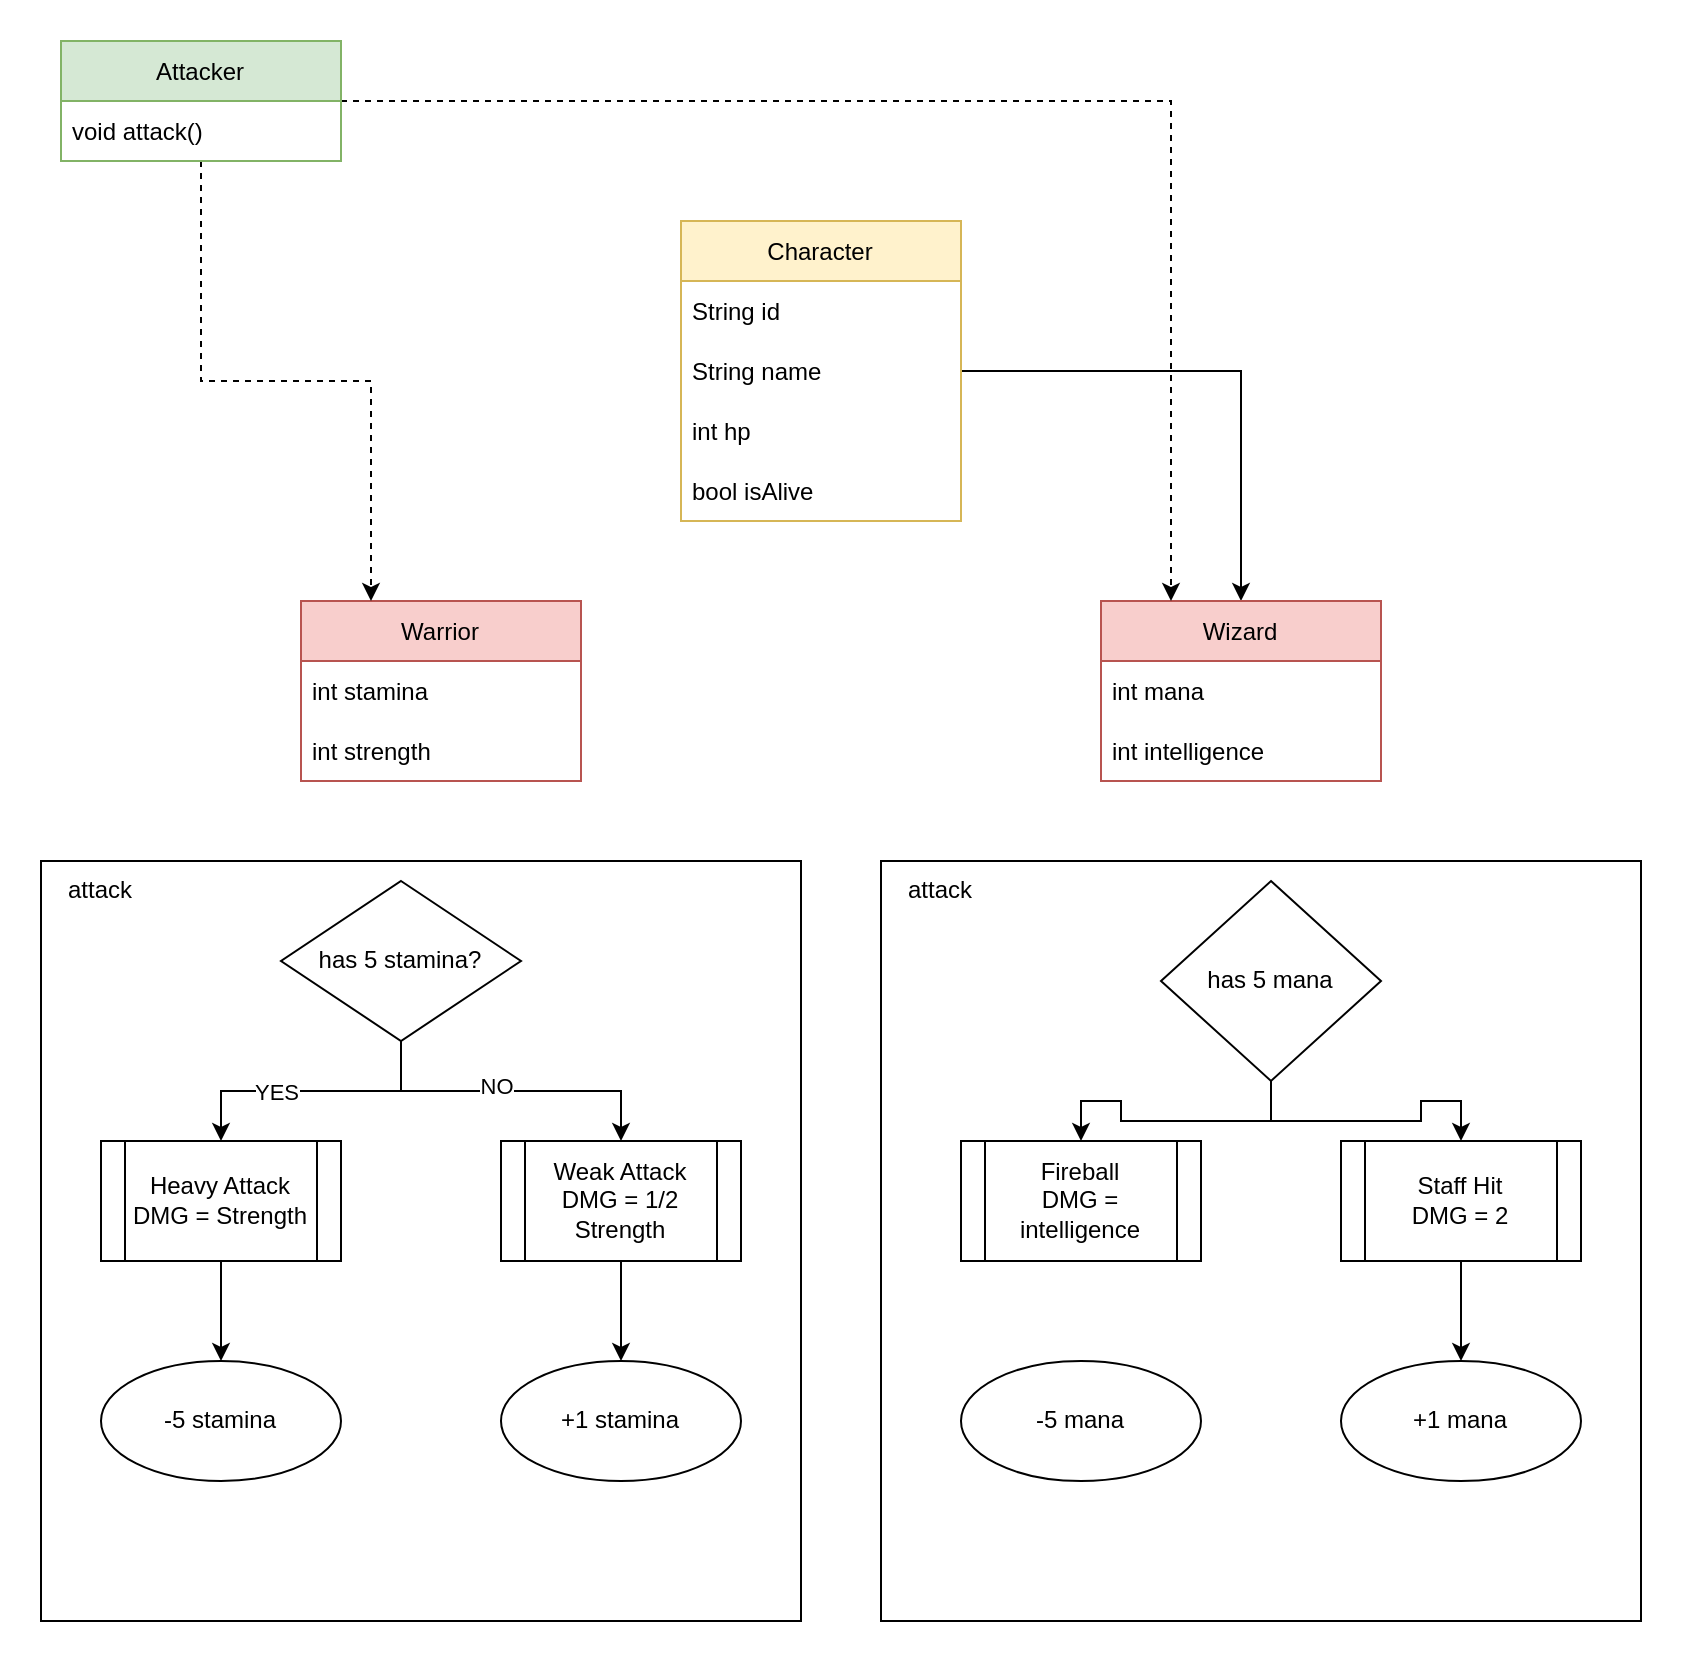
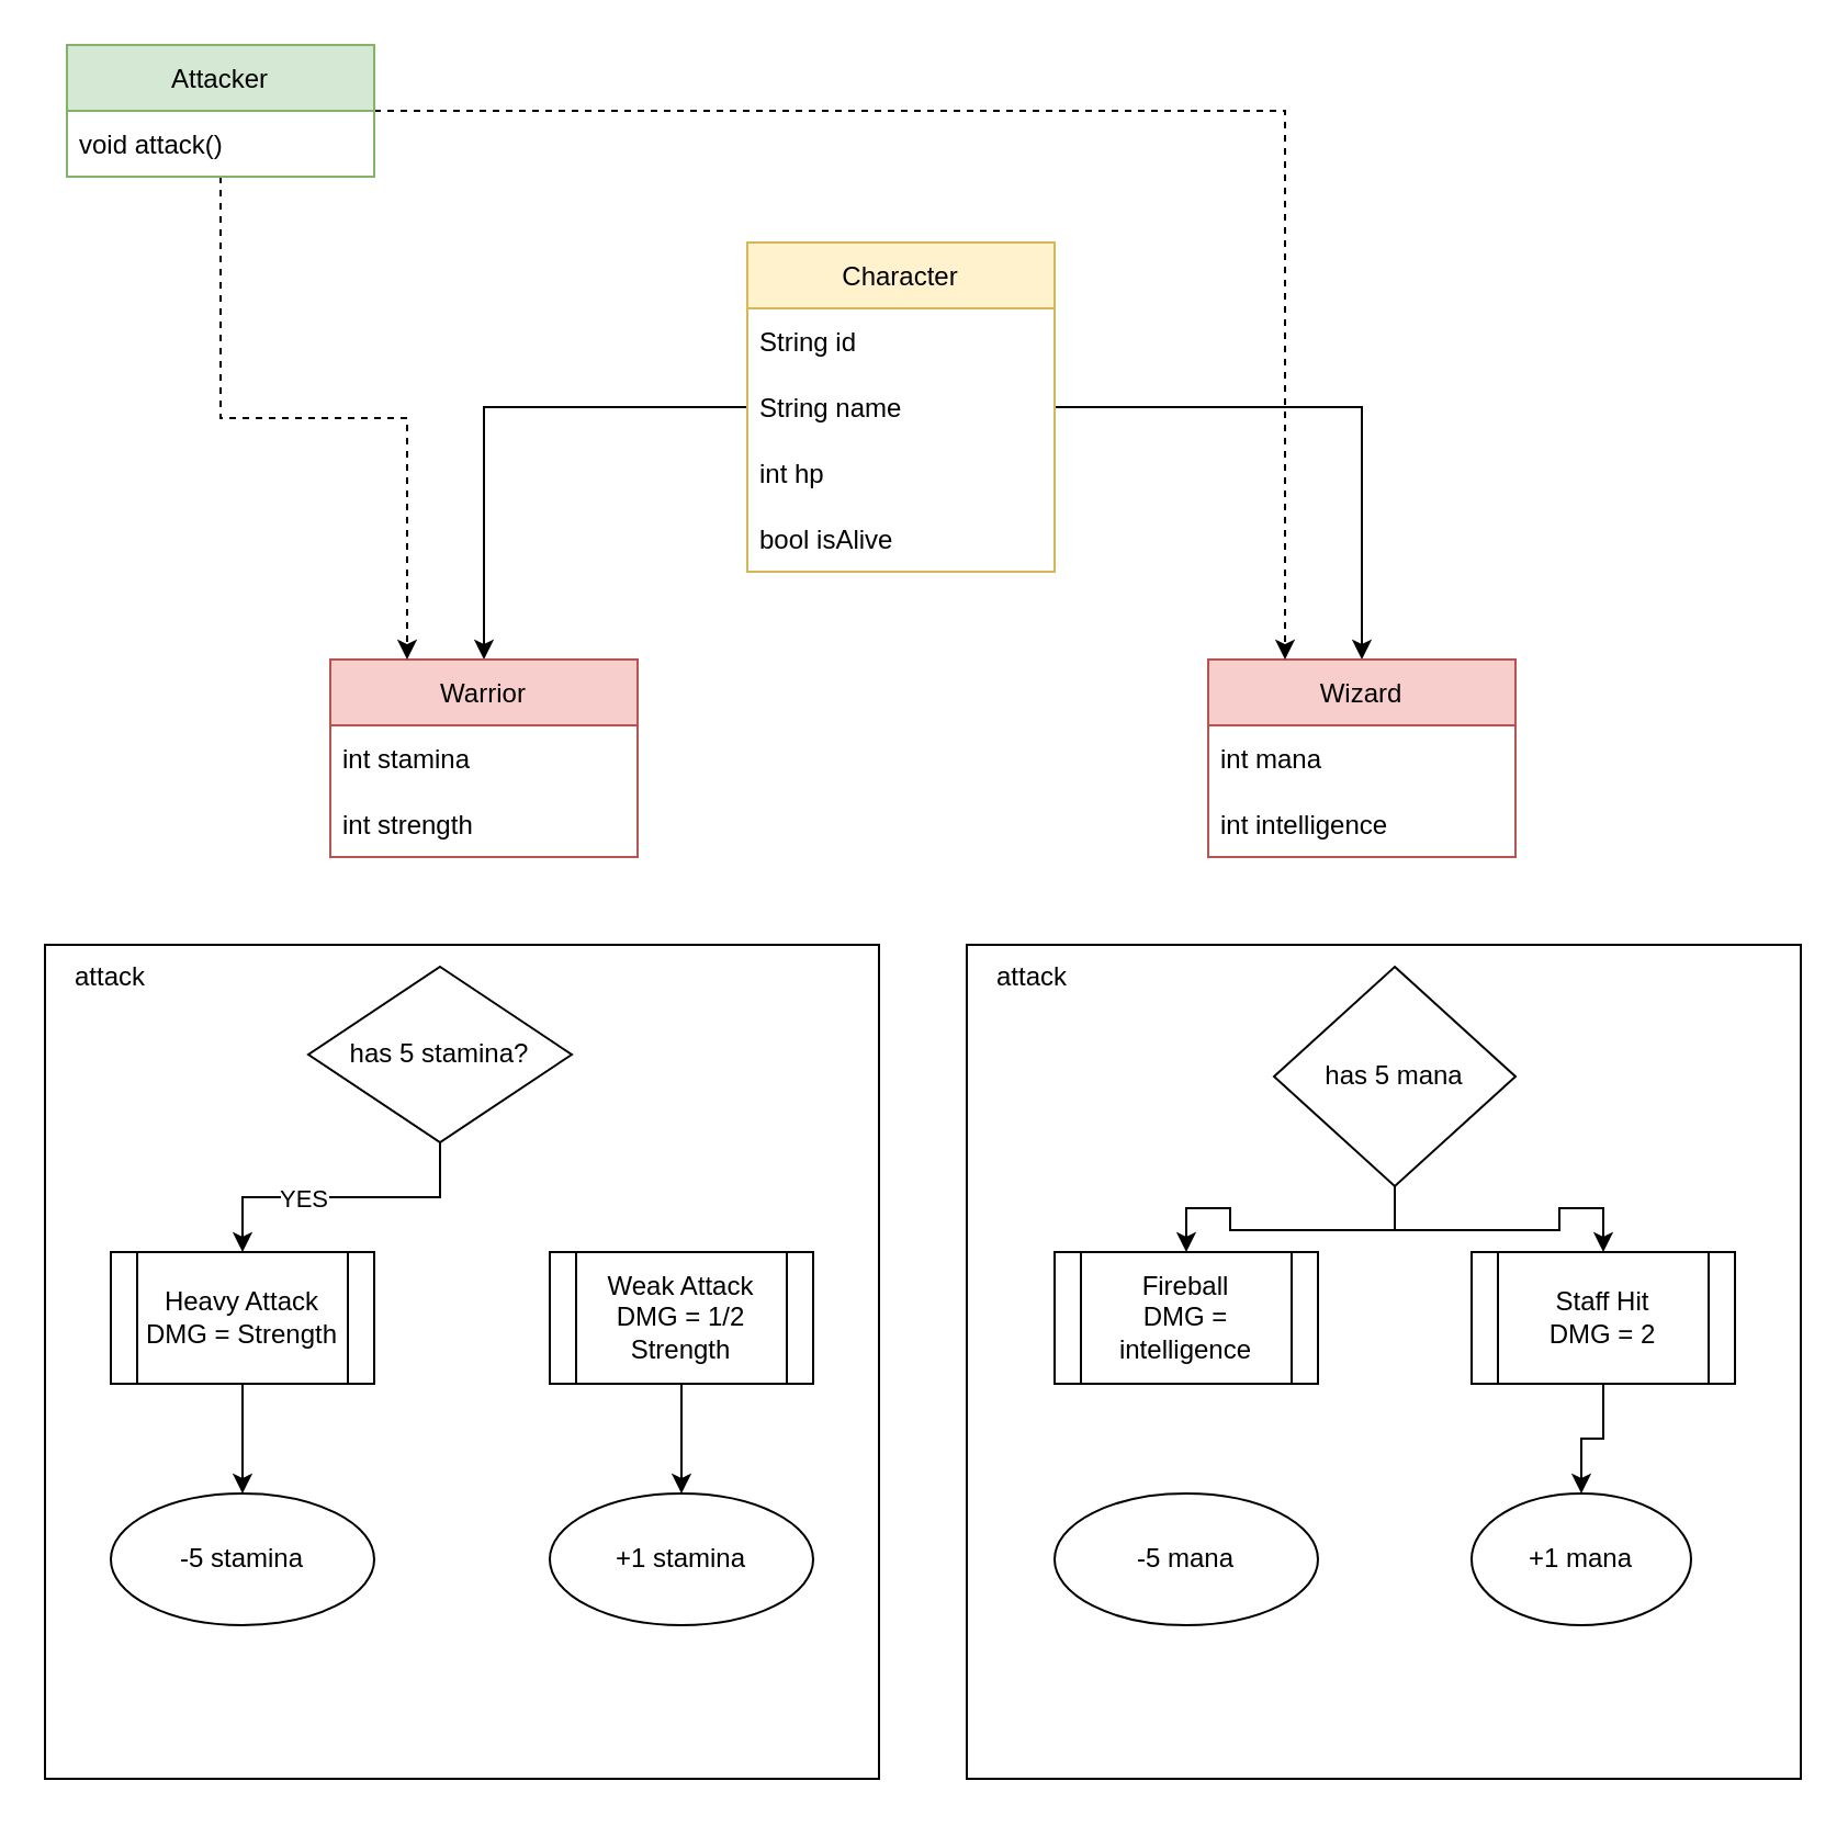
+ <mxCell id="2" style="edgeStyle=orthogonalEdgeStyle;rounded=0;orthogonalLoop=1;jettySize=auto;html=1;entryX=0.5;entryY=0;entryDx=0;entryDy=0;" edge="1" parent="1" source="4" target="9"><mxGeometry relative="1" as="geometry" /></mxCell>
- <mxCell id="25" style="edgeStyle=orthogonalEdgeStyle;rounded=0;orthogonalLoop=1;jettySize=auto;html=1;entryX=0.5;entryY=0;entryDx=0;entryDy=0;" edge="1" parent="1" source="27" target="31"><mxGeometry relative="1" as="geometry" /></mxCell>
- <mxCell id="26" value="NO" style="edgeLabel;html=1;align=center;verticalAlign=middle;resizable=0;points=[];" vertex="1" connectable="0" parent="25"><mxGeometry x="-0.1" y="3" relative="1" as="geometry"><mxPoint as="offset" /></mxGeometry></mxCell>
- <mxCell id="41" value="+1 mana" style="ellipse;whiteSpace=wrap;html=1;" vertex="1" parent="1"><mxGeometry x="670" y="680" width="120" height="60" as="geometry" /></mxCell>
+ <mxCell id="41" value="+1 mana" style="ellipse;whiteSpace=wrap;html=1;" vertex="1" parent="1"><mxGeometry x="670" y="680" width="100" height="60" as="geometry" /></mxCell>
